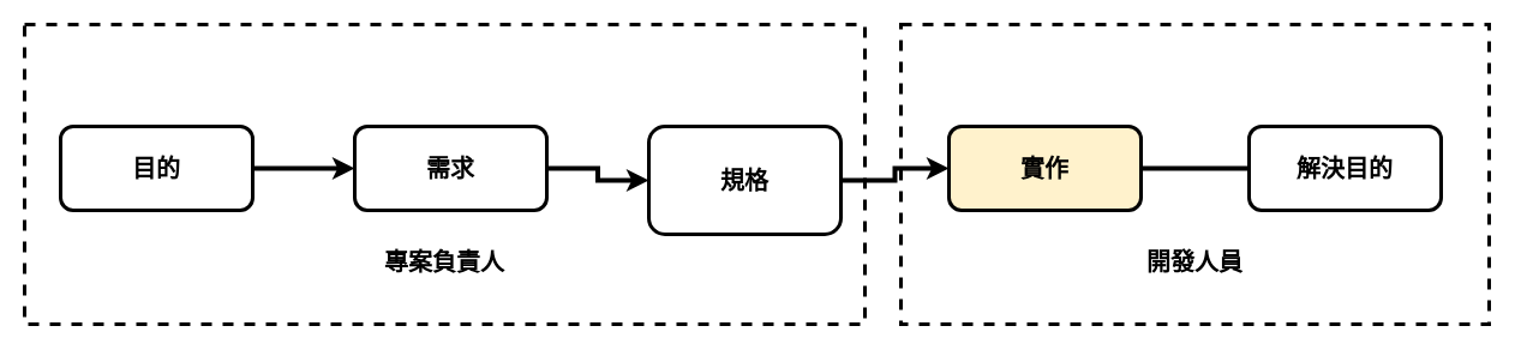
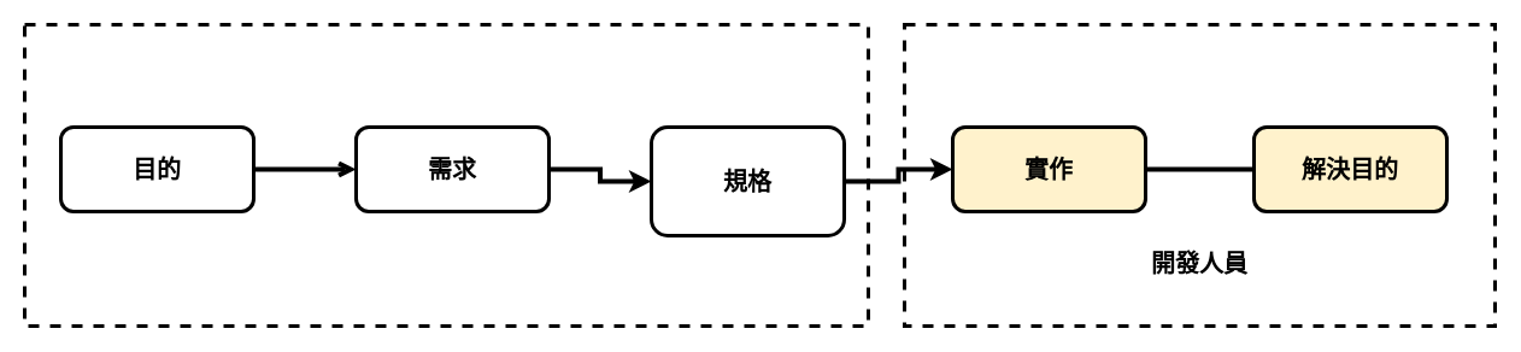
- <mxCell id="6" style="edgeStyle=orthogonalEdgeStyle;rounded=0;orthogonalLoop=1;jettySize=auto;html=1;exitX=1;exitY=0.5;exitDx=0;exitDy=0;entryX=0;entryY=0.5;entryDx=0;entryDy=0;strokeWidth=4;" parent="1" source="7" target="5" edge="1"><mxGeometry relative="1" as="geometry" /></mxCell>
+ <mxCell id="6" style="edgeStyle=orthogonalEdgeStyle;rounded=0;orthogonalLoop=1;jettySize=auto;html=1;exitX=1;exitY=0.5;exitDx=0;exitDy=0;entryX=0;entryY=0.5;entryDx=0;entryDy=0;strokeWidth=4;endArrow=open;" parent="1" source="7" target="5" edge="1"><mxGeometry relative="1" as="geometry" /></mxCell>
- <mxCell id="14" value="&lt;span style=&quot;font-size: 20px&quot;&gt;解決目的&lt;br&gt;&lt;/span&gt;" style="rounded=1;whiteSpace=wrap;html=1;fontFamily=微軟正黑體;fontSize=24;fontStyle=1;strokeWidth=3;" vertex="1" parent="1"><mxGeometry x="1040" y="105" width="160" height="70" as="geometry" /></mxCell>
+ <mxCell id="14" value="&lt;span style=&quot;font-size: 20px&quot;&gt;解決目的&lt;br&gt;&lt;/span&gt;" style="rounded=1;whiteSpace=wrap;html=1;fontFamily=微軟正黑體;fontSize=24;fontStyle=1;strokeWidth=3;fillColor=#fff2cc;" vertex="1" parent="1"><mxGeometry x="1040" y="105" width="160" height="70" as="geometry" /></mxCell>
- <mxCell id="12" value="&lt;div&gt;&lt;span style=&quot;font-size: 20px&quot;&gt;&lt;b&gt;專案負責人&lt;/b&gt;&lt;/span&gt;&lt;/div&gt;" style="text;whiteSpace=wrap;html=1;align=center;" vertex="1" parent="1"><mxGeometry x="305.94" y="200" width="128.12" height="30" as="geometry" /></mxCell>
